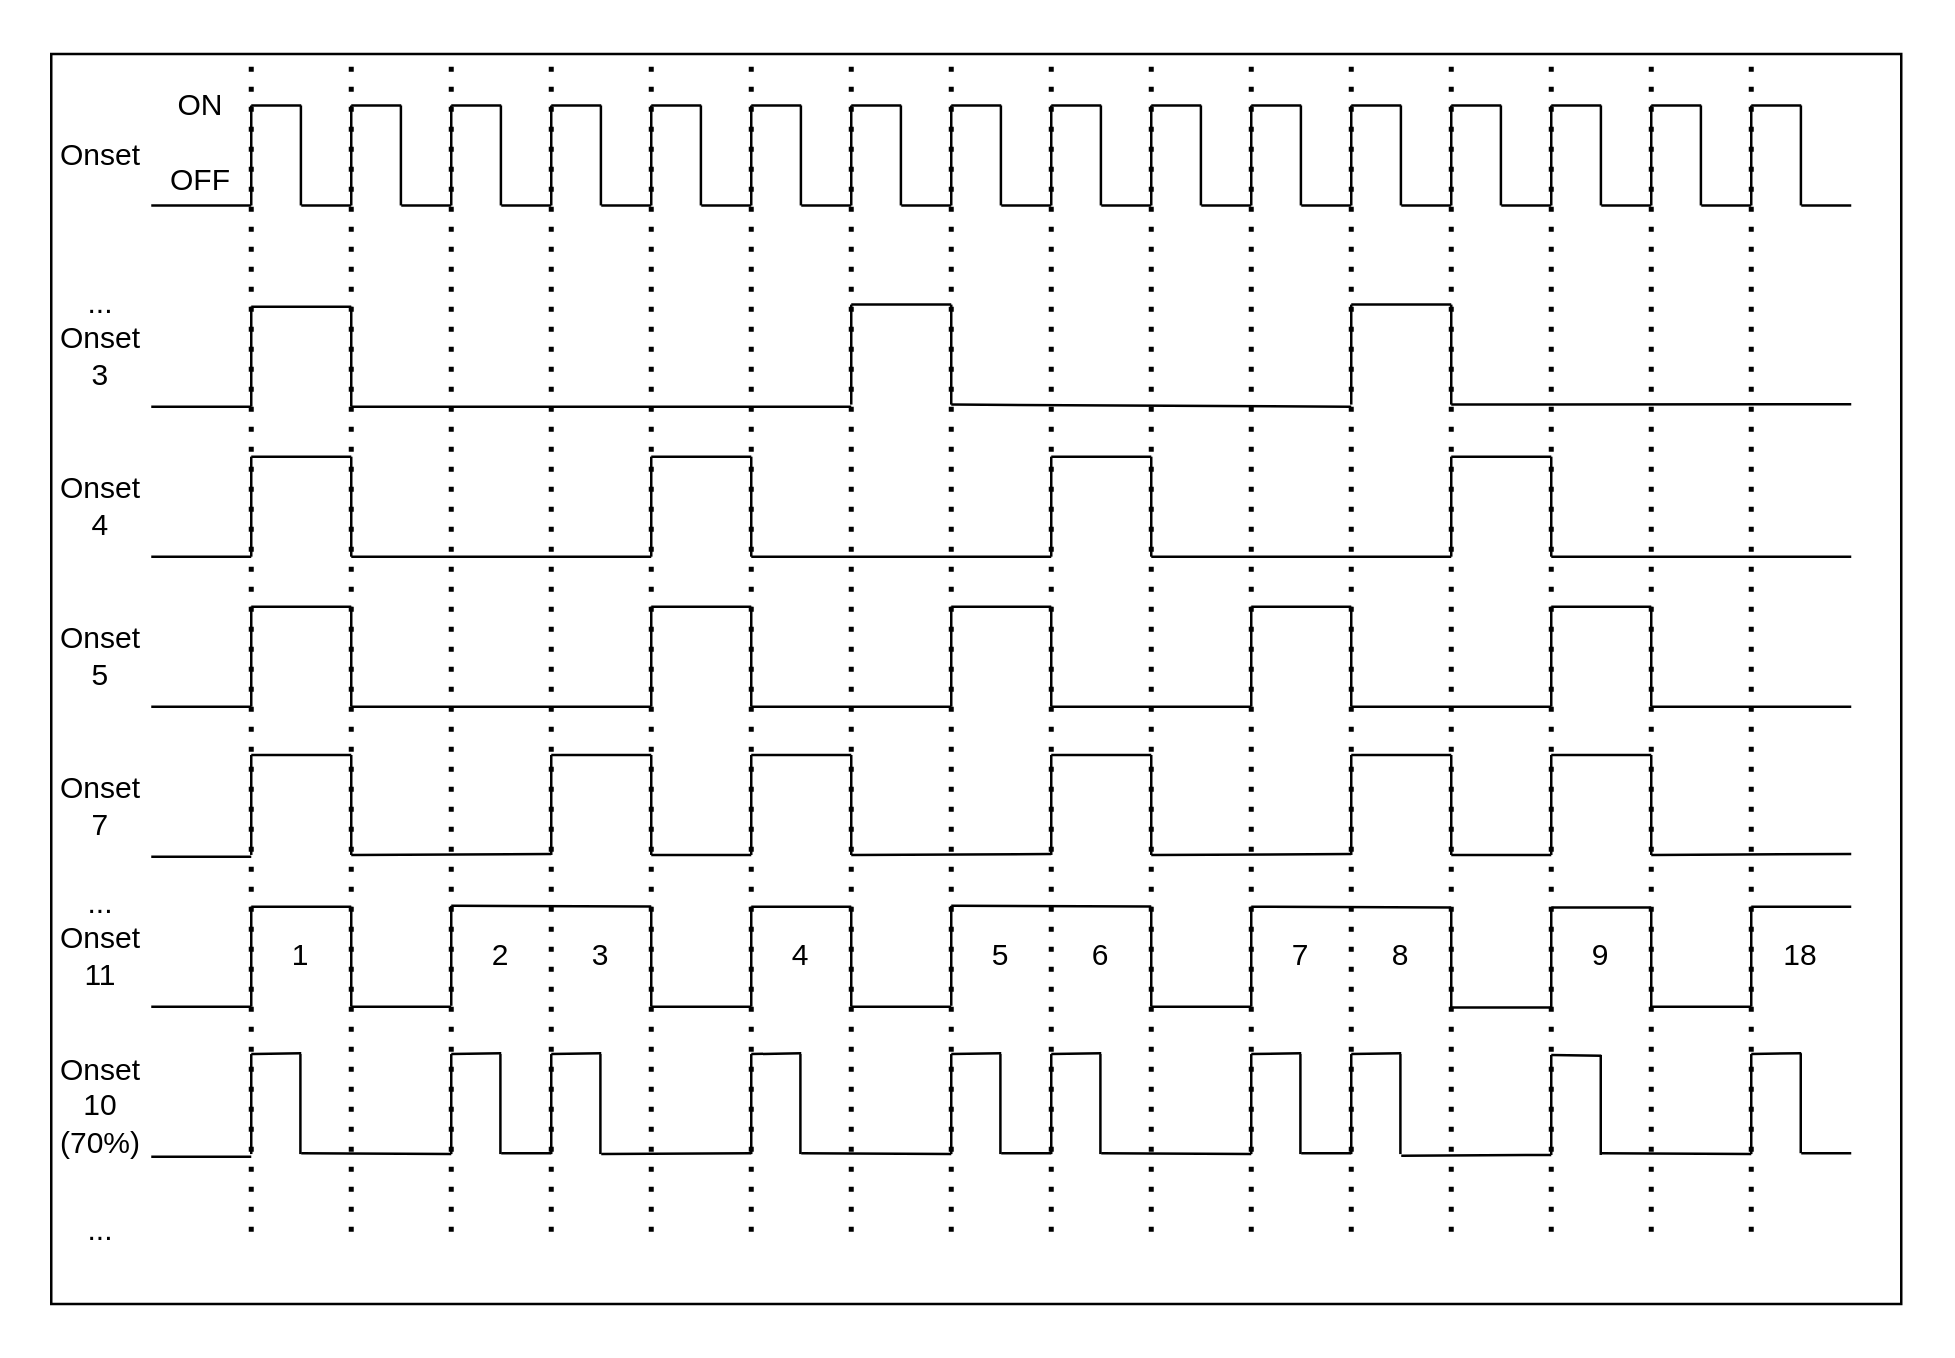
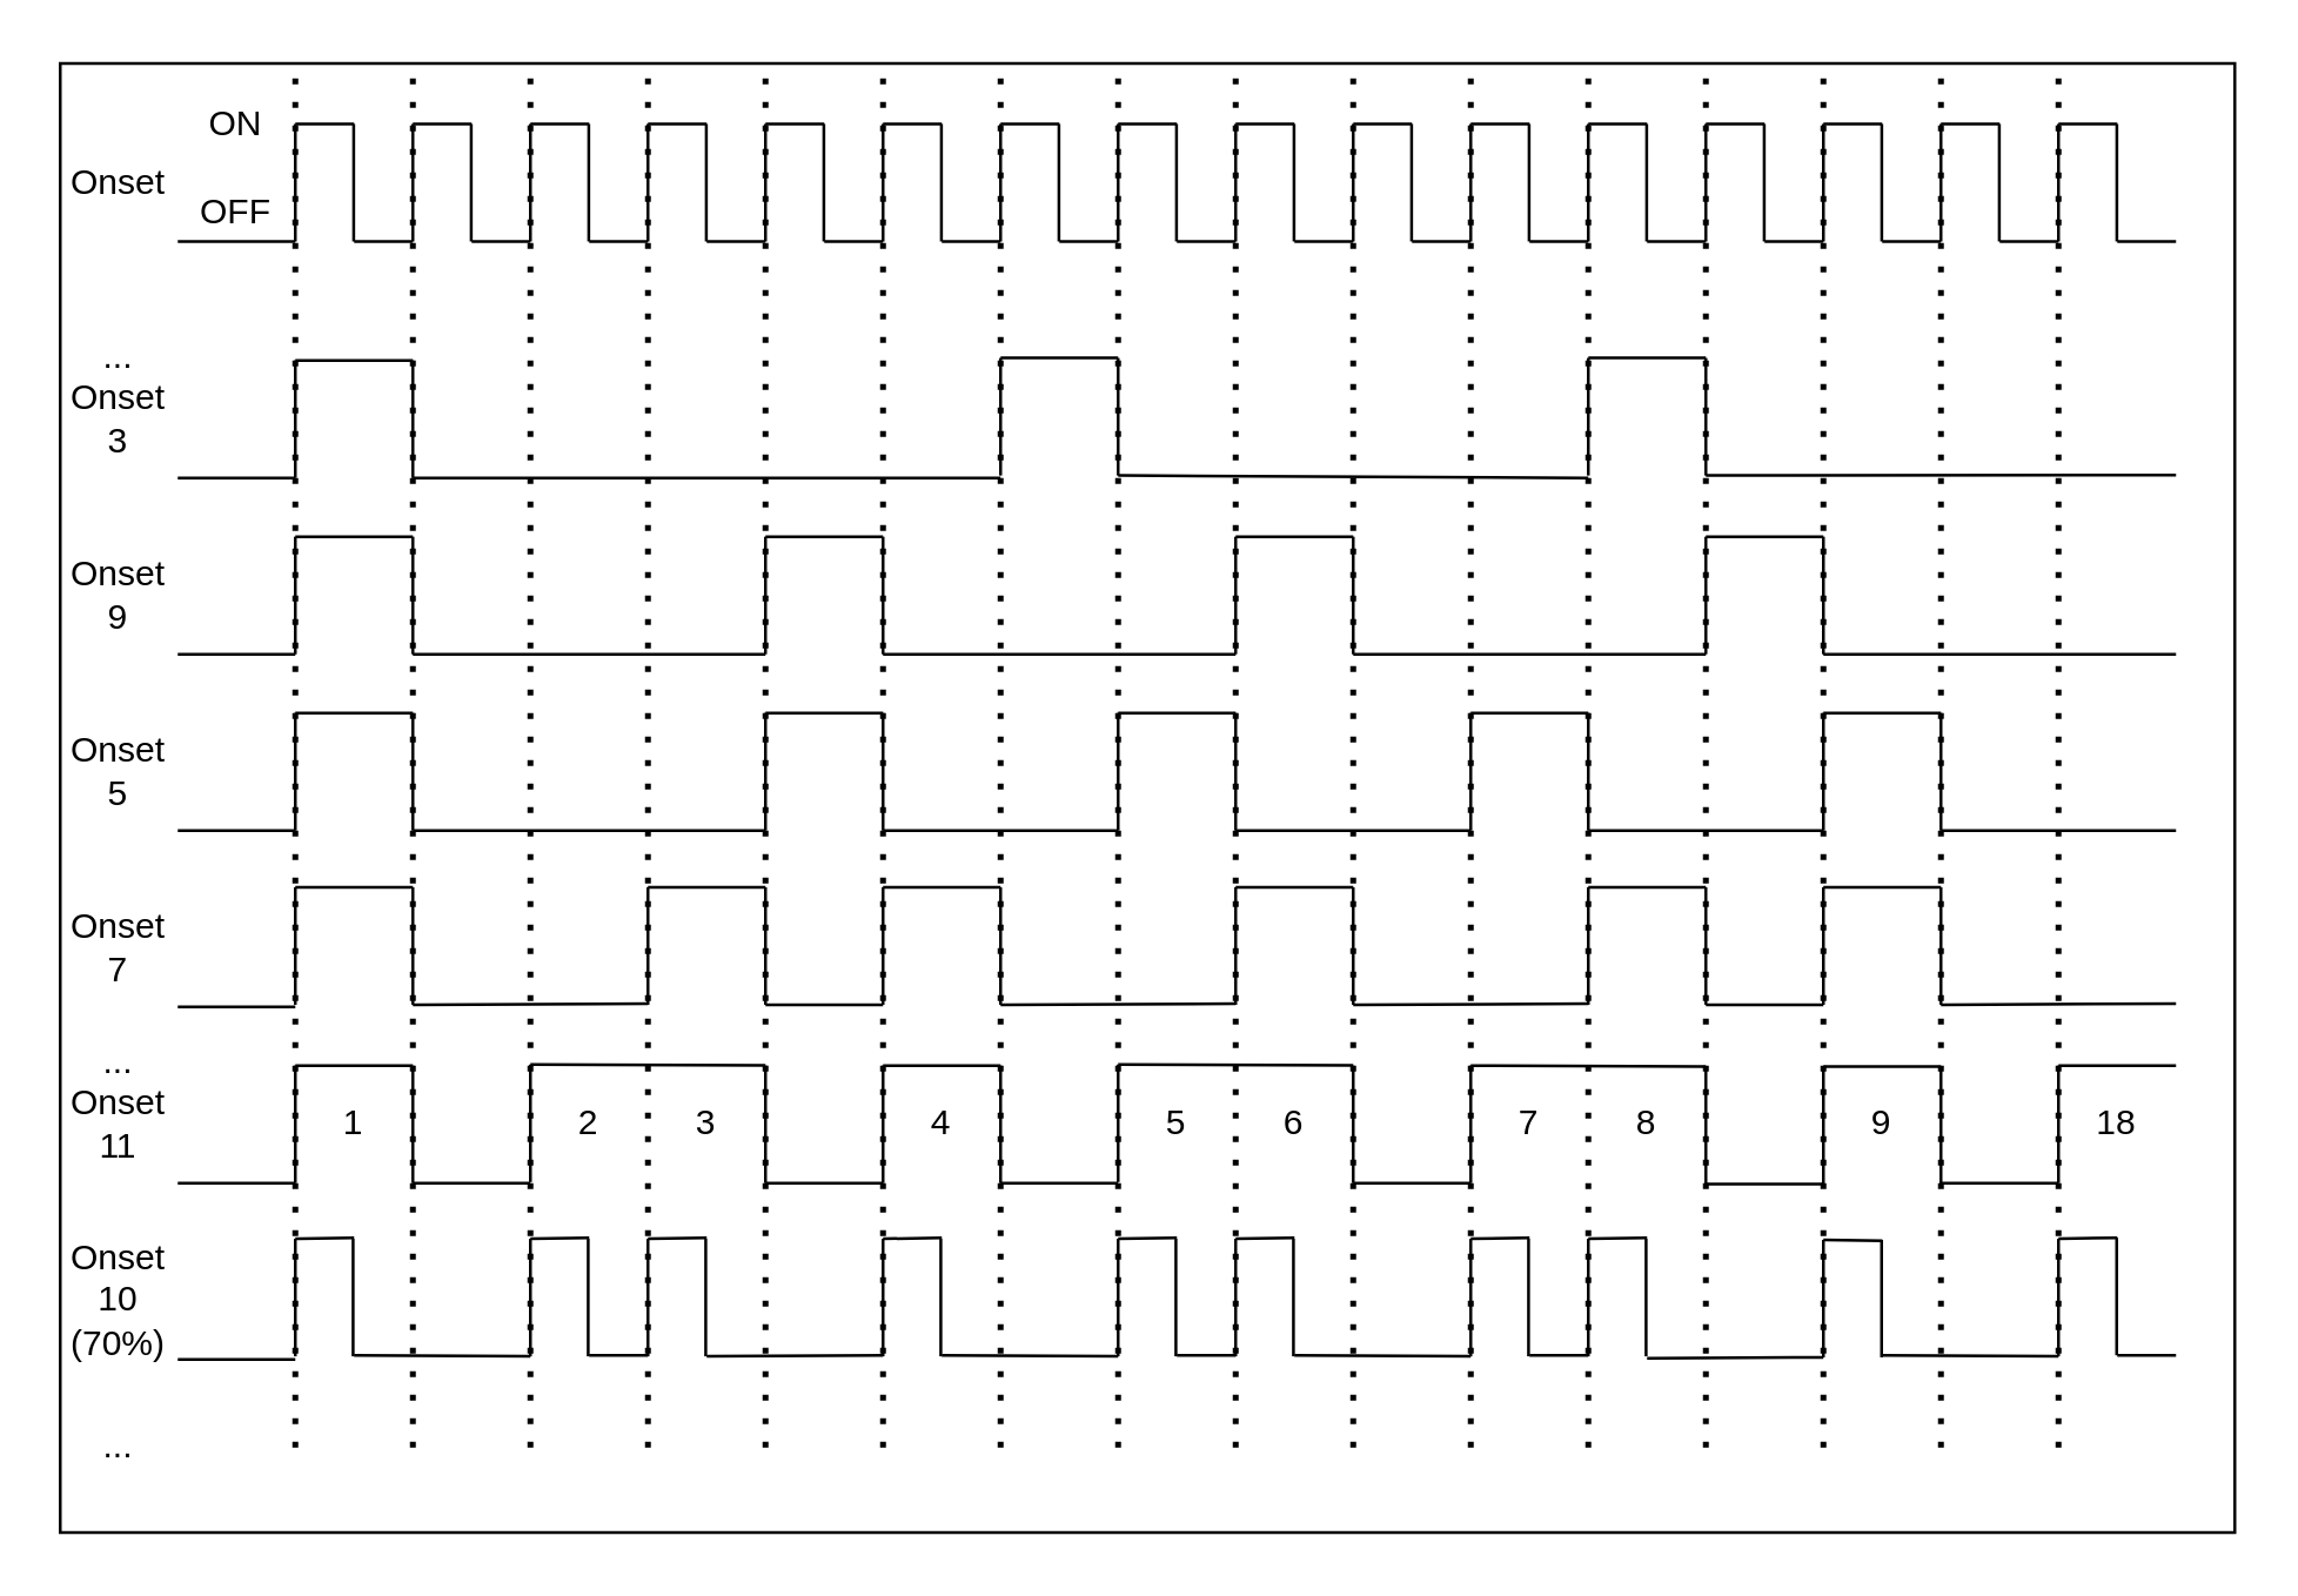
- <mxCell id="93" value="Onset&lt;div&gt;4&lt;/div&gt;" style="text;html=1;align=center;verticalAlign=middle;whiteSpace=wrap;rounded=0;" parent="1" vertex="1"><mxGeometry x="20" y="182.067" width="40" height="40" as="geometry" /></mxCell>
+ <mxCell id="93" value="Onset&lt;div&gt;9&lt;/div&gt;" style="text;html=1;align=center;verticalAlign=middle;whiteSpace=wrap;rounded=0;" parent="1" vertex="1"><mxGeometry x="20" y="182.067" width="40" height="40" as="geometry" /></mxCell>
